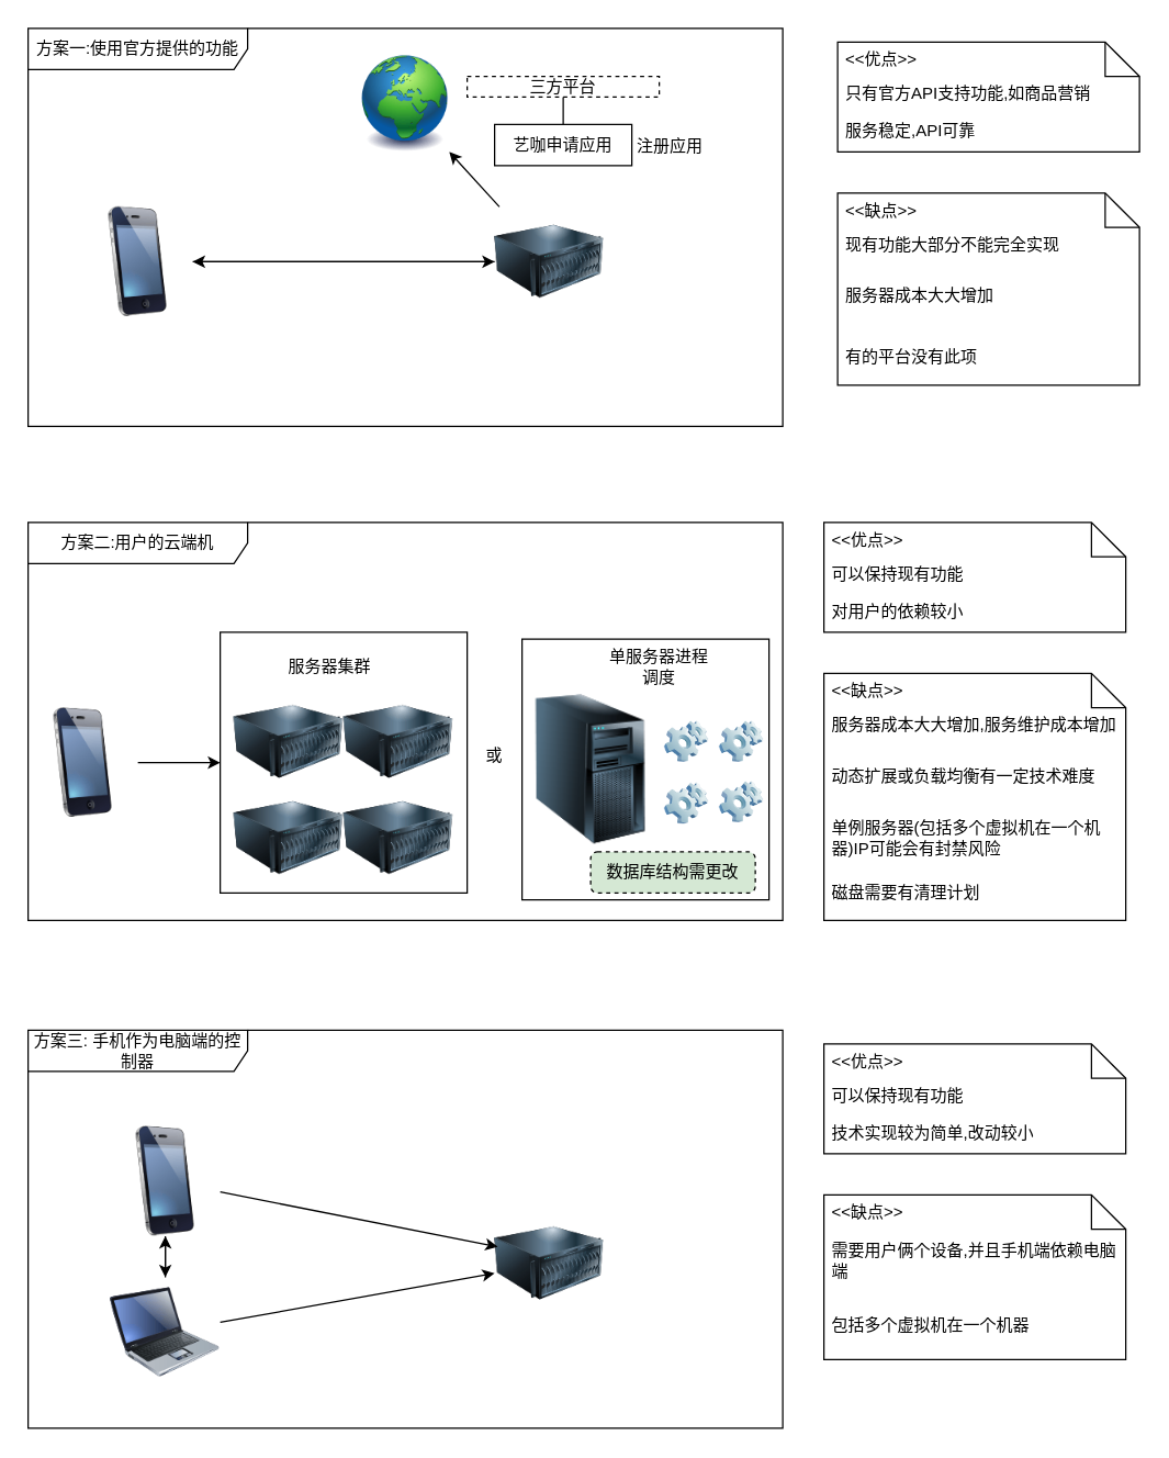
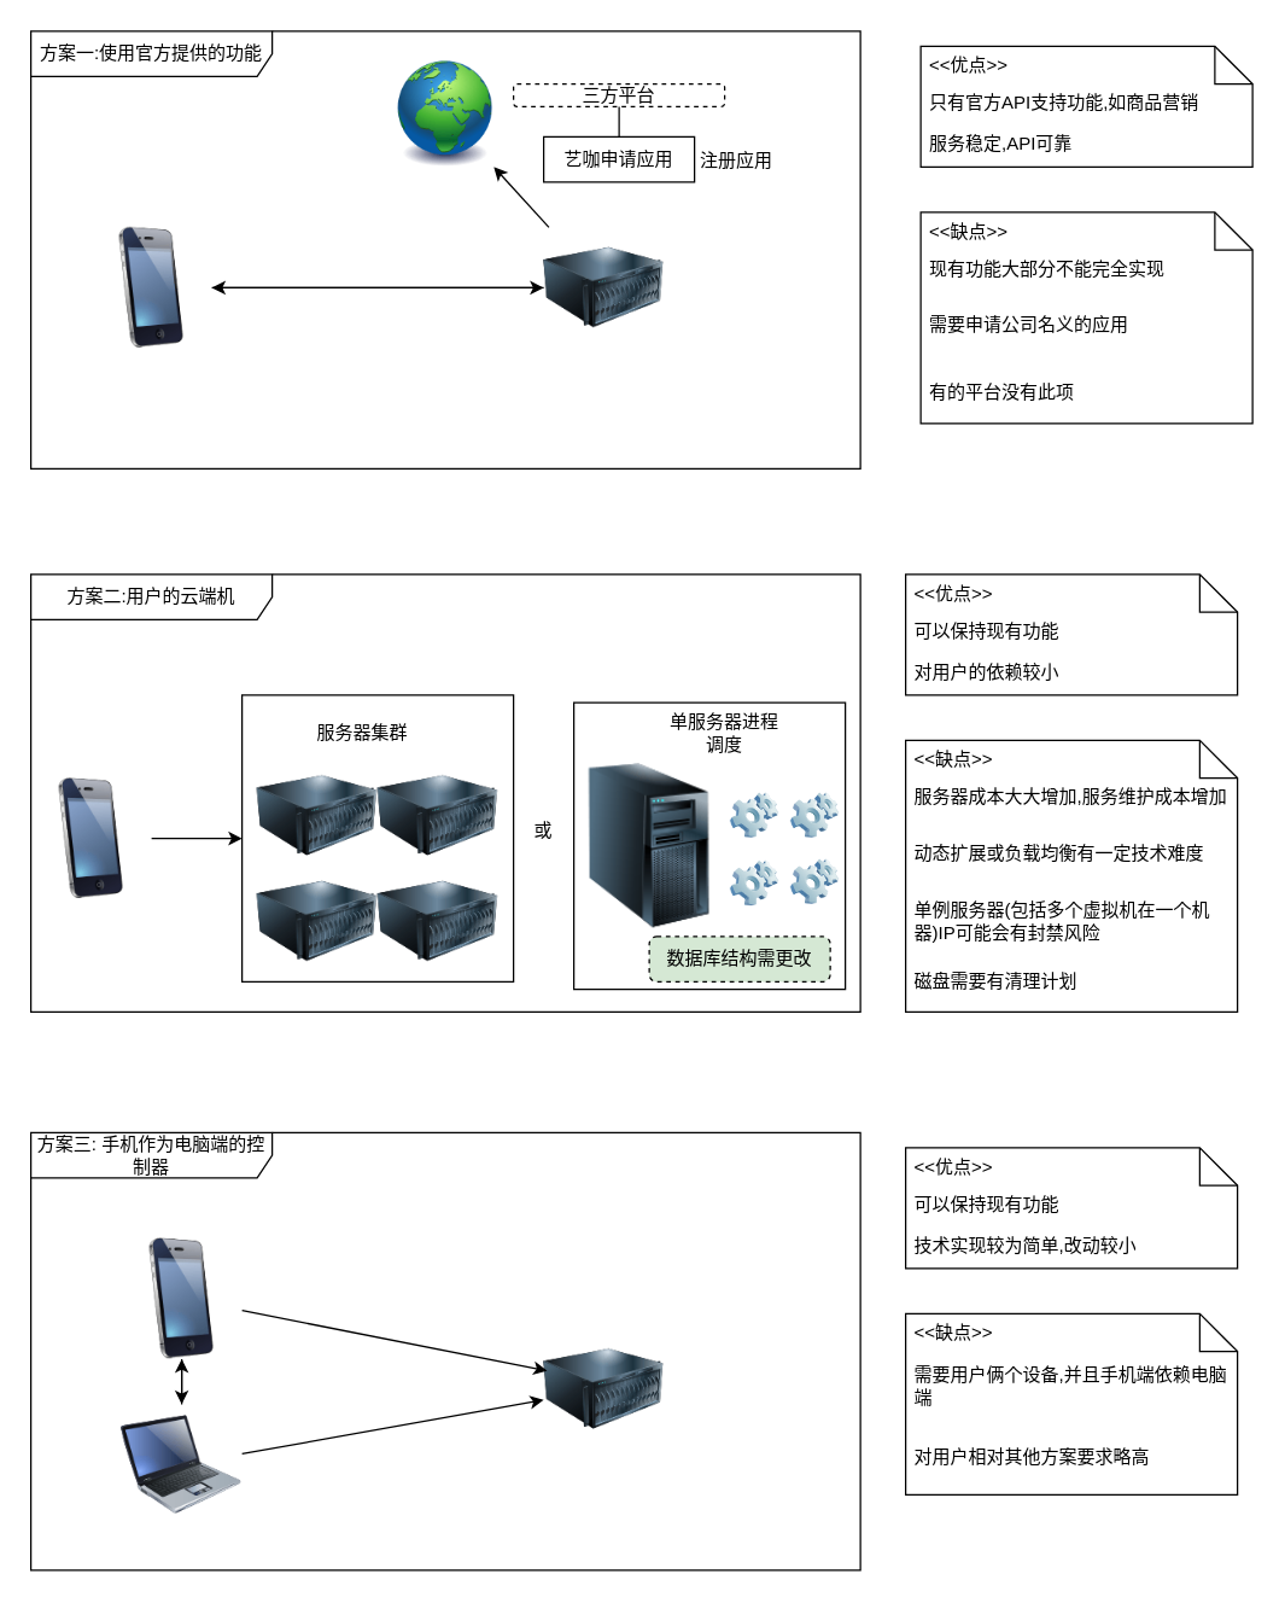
- <mxCell id="9" value="三方平台" style="fontStyle=0;dashed=1;html=1;whiteSpace=wrap;" vertex="1" parent="2"><mxGeometry x="320" y="35" width="140" height="15" as="geometry" /></mxCell>
+ <mxCell id="9" value="三方平台" style="fontStyle=0;dashed=1;html=1;whiteSpace=wrap;rounded=1;" vertex="1" parent="2"><mxGeometry x="320" y="35" width="140" height="15" as="geometry" /></mxCell>
- <mxCell id="46" value="服务器成本大大增加" style="text;html=1;strokeColor=none;fillColor=none;align=left;verticalAlign=middle;spacingLeft=4;spacingRight=4;overflow=hidden;rotatable=0;points=[[0,0.5],[1,0.5]];portConstraint=eastwest;whiteSpace=wrap;" vertex="1" parent="43"><mxGeometry y="50" width="220" height="50" as="geometry" /></mxCell>
+ <mxCell id="46" value="需要申请公司名义的应用" style="text;html=1;strokeColor=none;fillColor=none;align=left;verticalAlign=middle;spacingLeft=4;spacingRight=4;overflow=hidden;rotatable=0;points=[[0,0.5],[1,0.5]];portConstraint=eastwest;whiteSpace=wrap;" vertex="1" parent="43"><mxGeometry y="50" width="220" height="50" as="geometry" /></mxCell>
- <mxCell id="65" value="包括多个虚拟机在一个机器" style="text;html=1;strokeColor=none;fillColor=none;align=left;verticalAlign=middle;spacingLeft=4;spacingRight=4;overflow=hidden;rotatable=0;points=[[0,0.5],[1,0.5]];portConstraint=eastwest;whiteSpace=wrap;" vertex="1" parent="62"><mxGeometry y="70" width="220" height="50" as="geometry" /></mxCell>
+ <mxCell id="65" value="对用户相对其他方案要求略高" style="text;html=1;strokeColor=none;fillColor=none;align=left;verticalAlign=middle;spacingLeft=4;spacingRight=4;overflow=hidden;rotatable=0;points=[[0,0.5],[1,0.5]];portConstraint=eastwest;whiteSpace=wrap;" vertex="1" parent="62"><mxGeometry y="70" width="220" height="50" as="geometry" /></mxCell>
